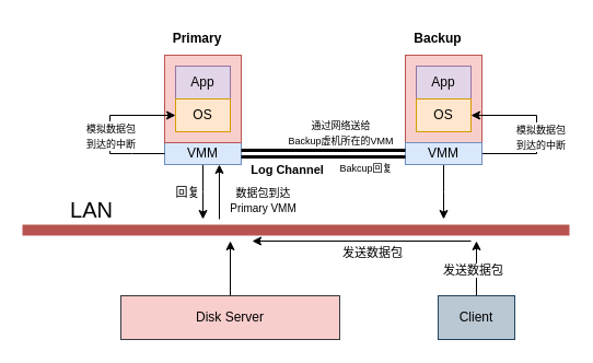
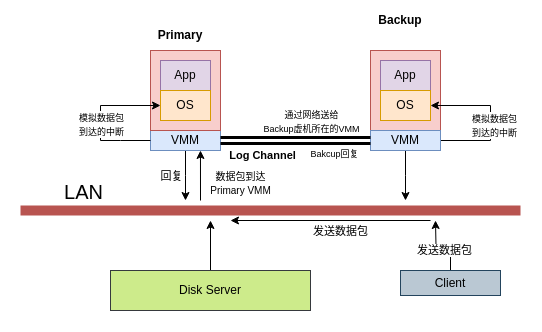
- <mxCell id="34" value="Backup" style="text;html=1;strokeColor=none;fillColor=none;align=center;verticalAlign=middle;whiteSpace=wrap;rounded=0;fontStyle=1" vertex="1" parent="1"><mxGeometry x="370" y="20" width="60" height="30" as="geometry" /></mxCell>
+ <mxCell id="34" value="Backup" style="text;html=1;strokeColor=none;fillColor=none;align=center;verticalAlign=middle;whiteSpace=wrap;rounded=0;fontStyle=1" vertex="1" parent="1"><mxGeometry x="370" y="5" width="60" height="30" as="geometry" /></mxCell>
- <mxCell id="23" value="Disk Server" style="rounded=0;whiteSpace=wrap;html=1;fillColor=#f8cecc;strokeColor=#36393d;" vertex="1" parent="1"><mxGeometry x="110" y="270" width="200" height="40" as="geometry" /></mxCell>
+ <mxCell id="23" value="Disk Server" style="rounded=0;whiteSpace=wrap;html=1;fillColor=#cdeb8b;strokeColor=#36393d;" vertex="1" parent="1"><mxGeometry x="110" y="270" width="200" height="40" as="geometry" /></mxCell>
- <mxCell id="28" value="Client" style="rounded=0;whiteSpace=wrap;html=1;fillColor=#bac8d3;strokeColor=#23445d;" vertex="1" parent="1"><mxGeometry x="400" y="270" width="70" height="40" as="geometry" /></mxCell>
+ <mxCell id="28" value="Client" style="rounded=0;whiteSpace=wrap;html=1;fillColor=#bac8d3;strokeColor=#23445d;" vertex="1" parent="1"><mxGeometry x="400" y="270" width="100" height="25" as="geometry" /></mxCell>
